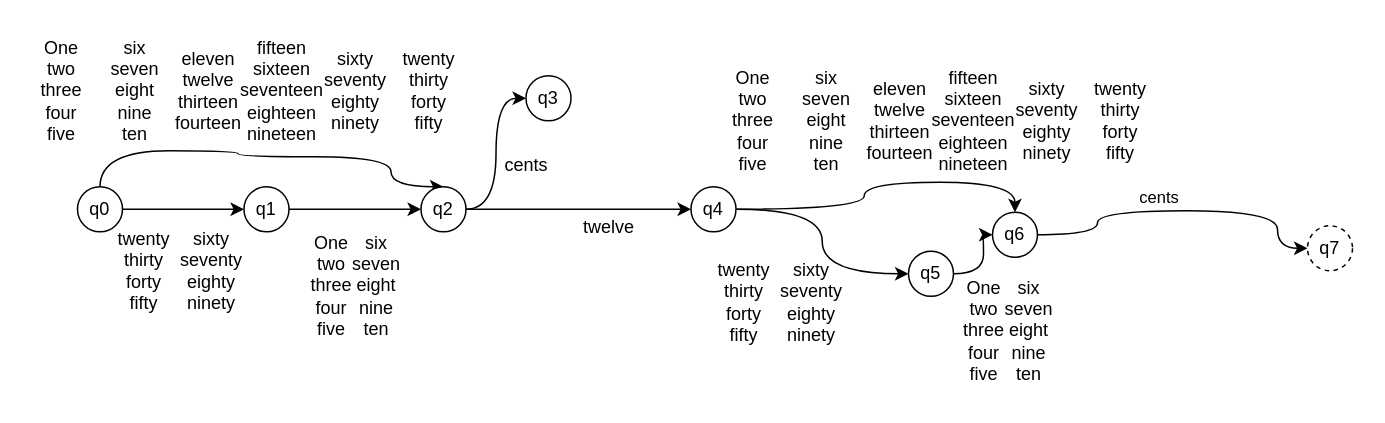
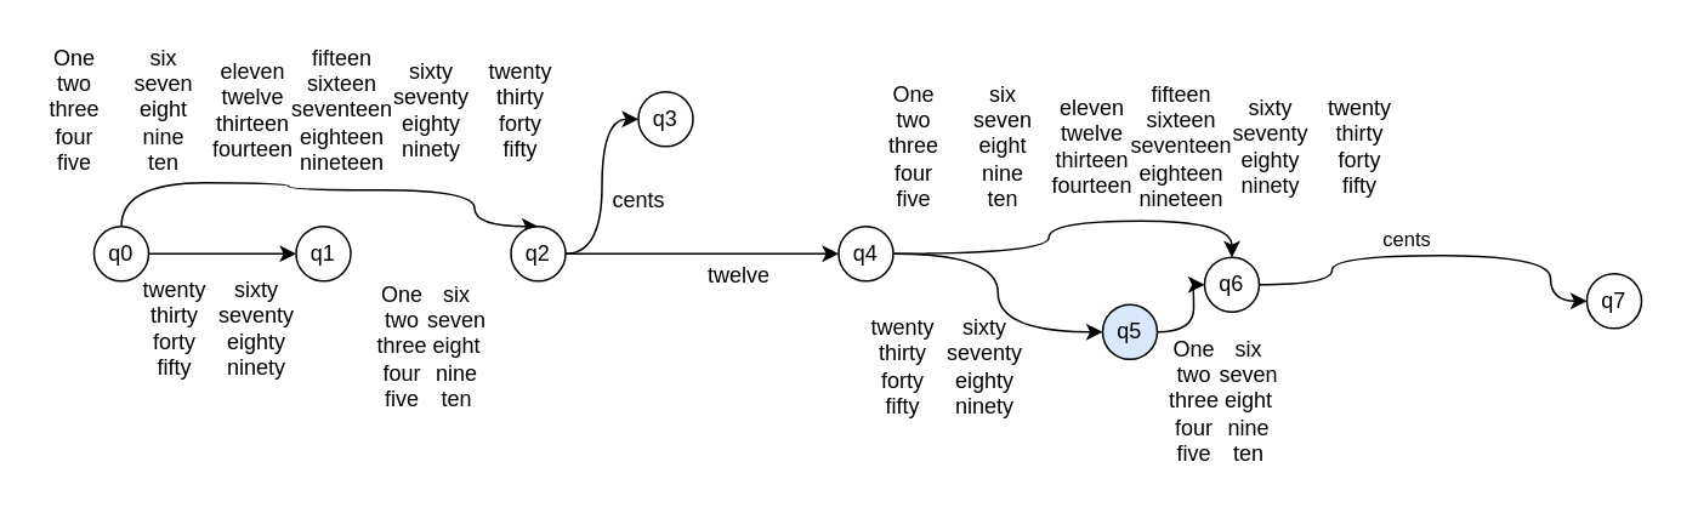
- <mxCell id="6" style="edgeStyle=orthogonalEdgeStyle;curved=1;rounded=0;orthogonalLoop=1;jettySize=auto;html=1;" parent="1" source="7" target="10" edge="1"><mxGeometry relative="1" as="geometry" /></mxCell>
- <mxCell id="20" value="q7" style="ellipse;whiteSpace=wrap;html=1;aspect=fixed;flipH=0;dashed=1;" parent="1" vertex="1"><mxGeometry x="871" y="150" width="30" height="30" as="geometry" /></mxCell>
+ <mxCell id="20" value="q7" style="ellipse;whiteSpace=wrap;html=1;aspect=fixed;flipH=0;" parent="1" vertex="1"><mxGeometry x="871" y="150" width="30" height="30" as="geometry" /></mxCell>
- <mxCell id="16" value="q5" style="ellipse;whiteSpace=wrap;html=1;aspect=fixed;flipH=0;" parent="1" vertex="1"><mxGeometry x="605" y="167" width="30" height="30" as="geometry" /></mxCell>
+ <mxCell id="16" value="q5" style="ellipse;whiteSpace=wrap;html=1;aspect=fixed;flipH=0;fillColor=#dae8fc;" parent="1" vertex="1"><mxGeometry x="605" y="167" width="30" height="30" as="geometry" /></mxCell>
